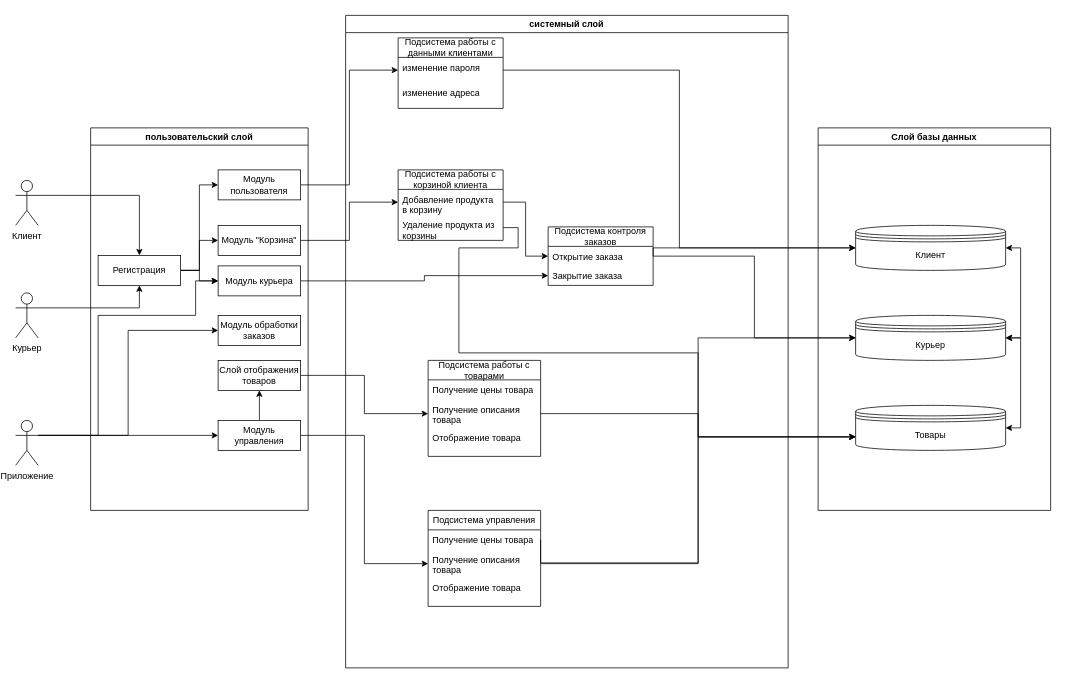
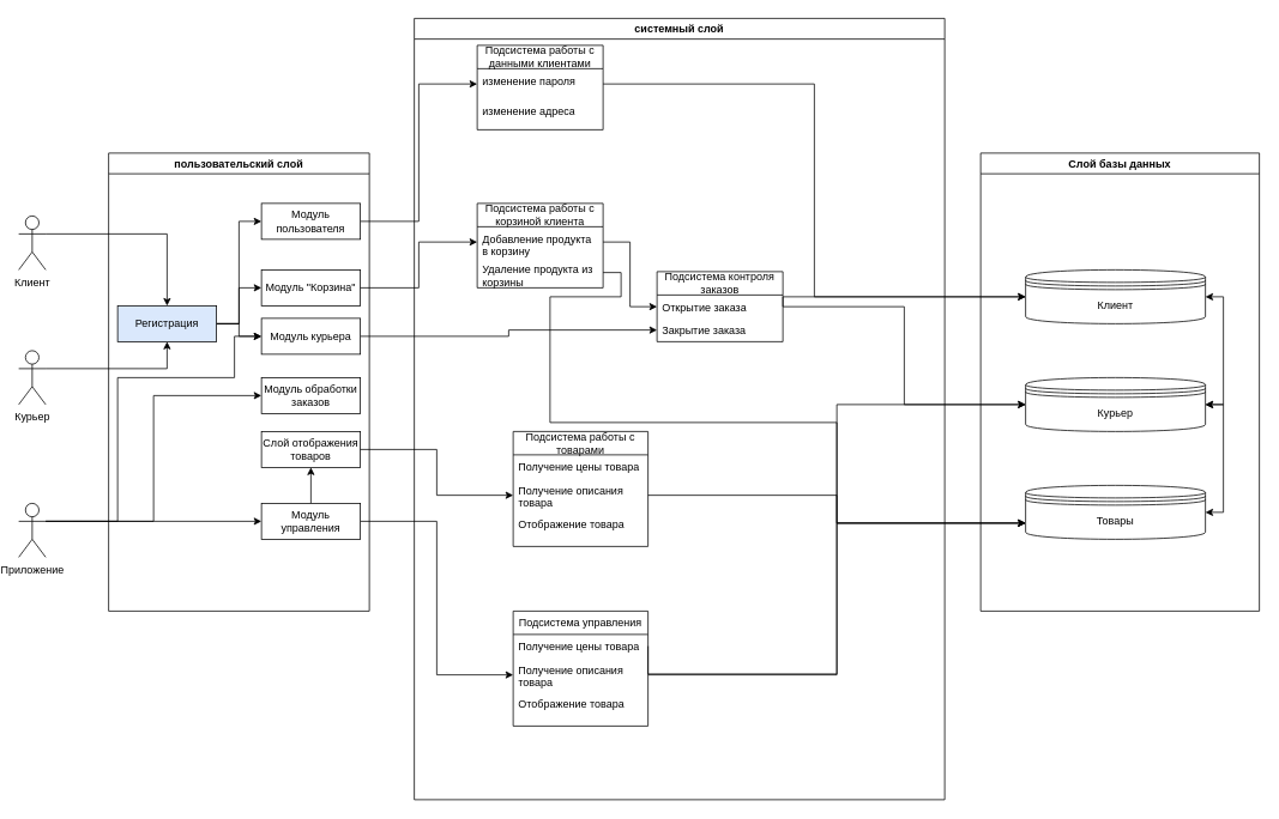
- <mxCell id="13" value="Регистрация" style="html=1;whiteSpace=wrap;" parent="1" vertex="1"><mxGeometry x="130" y="340" width="110" height="40" as="geometry" /></mxCell>
+ <mxCell id="13" value="Регистрация" style="html=1;whiteSpace=wrap;fillColor=#dae8fc;" parent="1" vertex="1"><mxGeometry x="130" y="340" width="110" height="40" as="geometry" /></mxCell>
